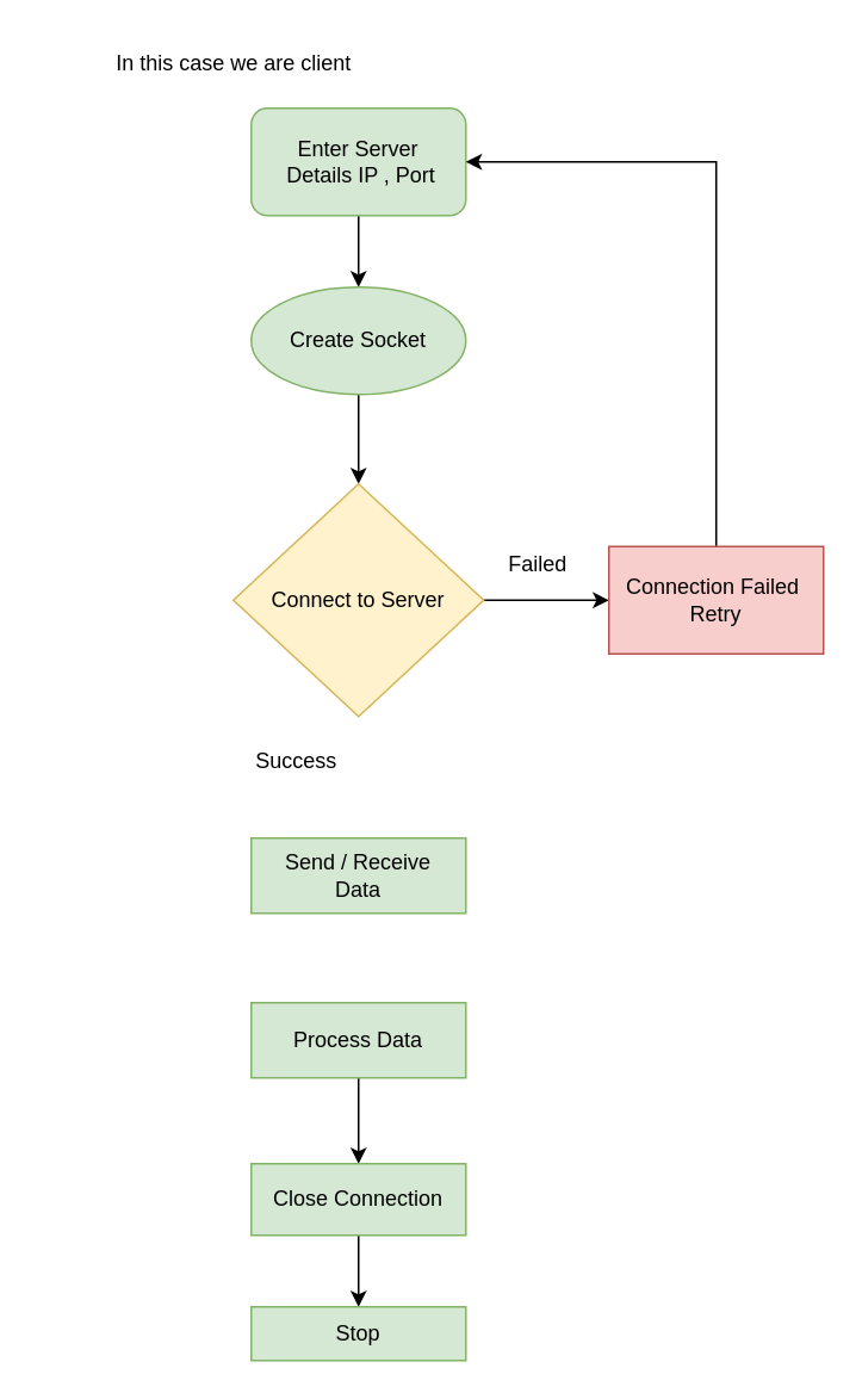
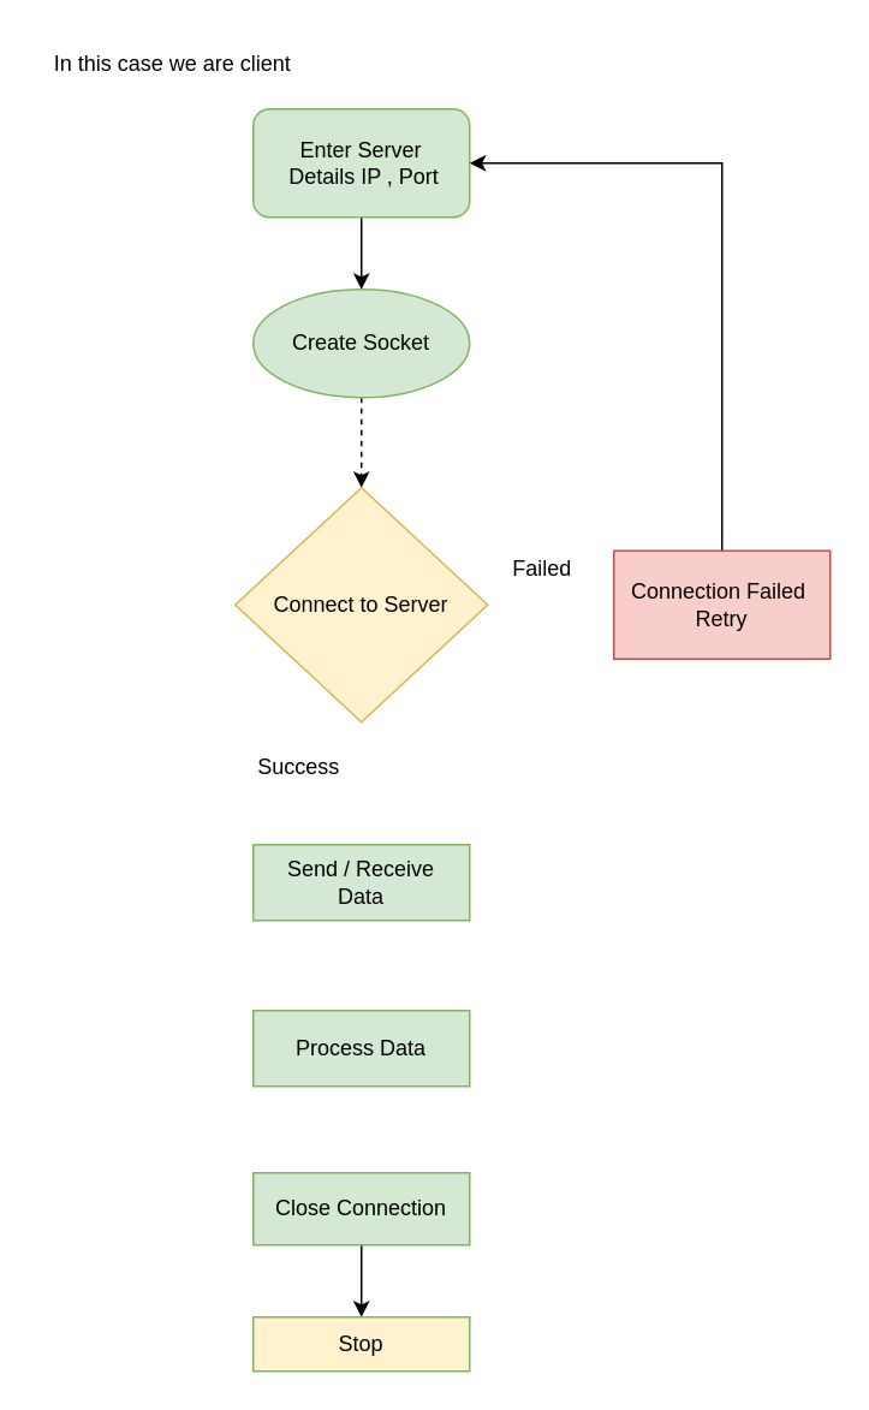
- <mxCell id="18" value="In this case we are client" style="text;html=1;align=center;verticalAlign=middle;resizable=0;points=[];autosize=1;strokeColor=none;fillColor=none;" vertex="1" parent="1"><mxGeometry x="55" y="20" width="150" height="30" as="geometry" /></mxCell>
+ <mxCell id="18" value="In this case we are client" style="text;html=1;align=center;verticalAlign=middle;resizable=0;points=[];autosize=1;strokeColor=none;fillColor=none;" vertex="1" parent="1"><mxGeometry x="20" y="20" width="150" height="30" as="geometry" /></mxCell>
- <mxCell id="4" value="" style="edgeStyle=orthogonalEdgeStyle;rounded=0;orthogonalLoop=1;jettySize=auto;html=1;entryX=0.5;entryY=0;entryDx=0;entryDy=0;" edge="1" parent="1" source="5" target="7"><mxGeometry relative="1" as="geometry"><mxPoint x="200" y="300" as="targetPoint" /></mxGeometry></mxCell>
+ <mxCell id="4" value="" style="edgeStyle=orthogonalEdgeStyle;rounded=0;orthogonalLoop=1;jettySize=auto;html=1;entryX=0.5;entryY=0;entryDx=0;entryDy=0;dashed=1;" edge="1" parent="1" source="5" target="7"><mxGeometry relative="1" as="geometry"><mxPoint x="200" y="300" as="targetPoint" /></mxGeometry></mxCell>
- <mxCell id="6" value="" style="edgeStyle=orthogonalEdgeStyle;rounded=0;orthogonalLoop=1;jettySize=auto;html=1;" edge="1" parent="1" source="7" target="9"><mxGeometry relative="1" as="geometry" /></mxCell>
- <mxCell id="13" value="" style="edgeStyle=orthogonalEdgeStyle;rounded=0;orthogonalLoop=1;jettySize=auto;html=1;" edge="1" parent="1" source="14" target="16"><mxGeometry relative="1" as="geometry" /></mxCell>
- <mxCell id="17" value="Stop" style="whiteSpace=wrap;html=1;fillColor=#d5e8d4;strokeColor=#82b366;" vertex="1" parent="1"><mxGeometry x="140" y="730" width="120" height="30" as="geometry" /></mxCell>
+ <mxCell id="17" value="Stop" style="whiteSpace=wrap;html=1;fillColor=#fff2cc;strokeColor=#82b366;" vertex="1" parent="1"><mxGeometry x="140" y="730" width="120" height="30" as="geometry" /></mxCell>
